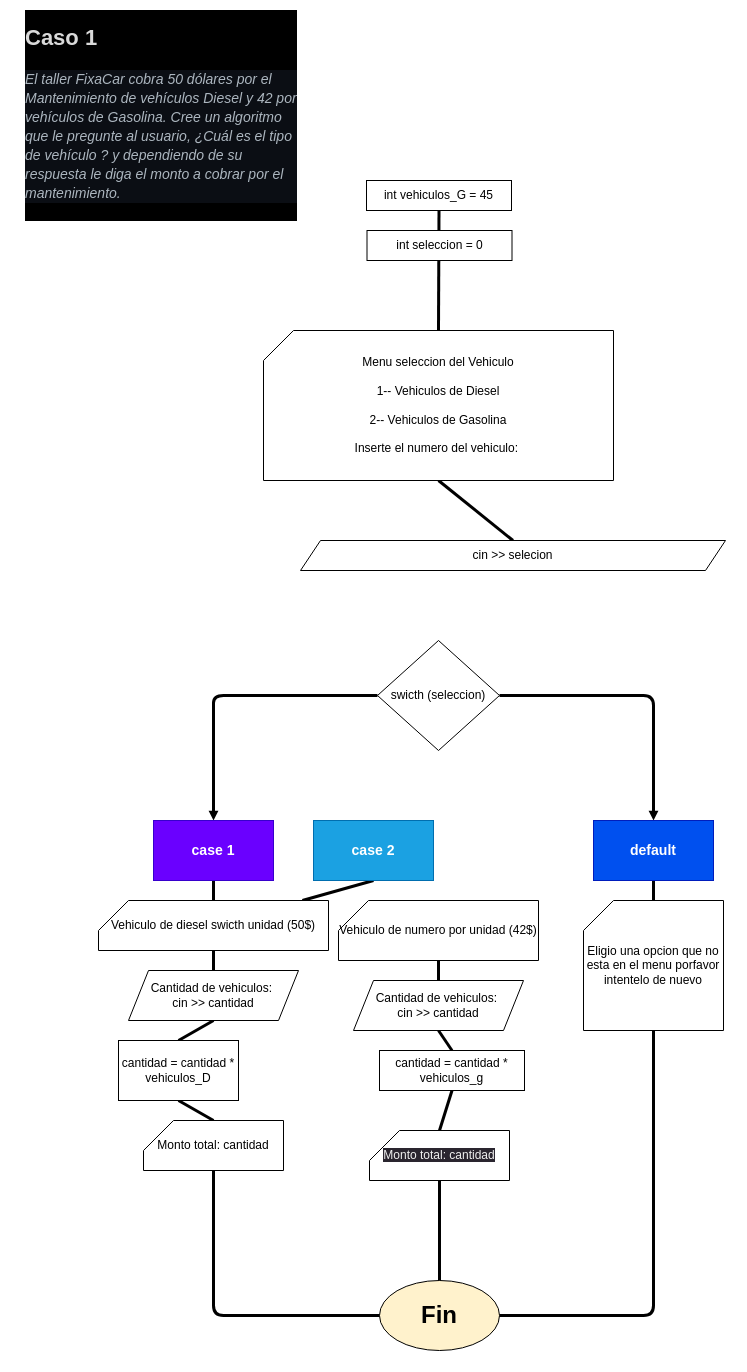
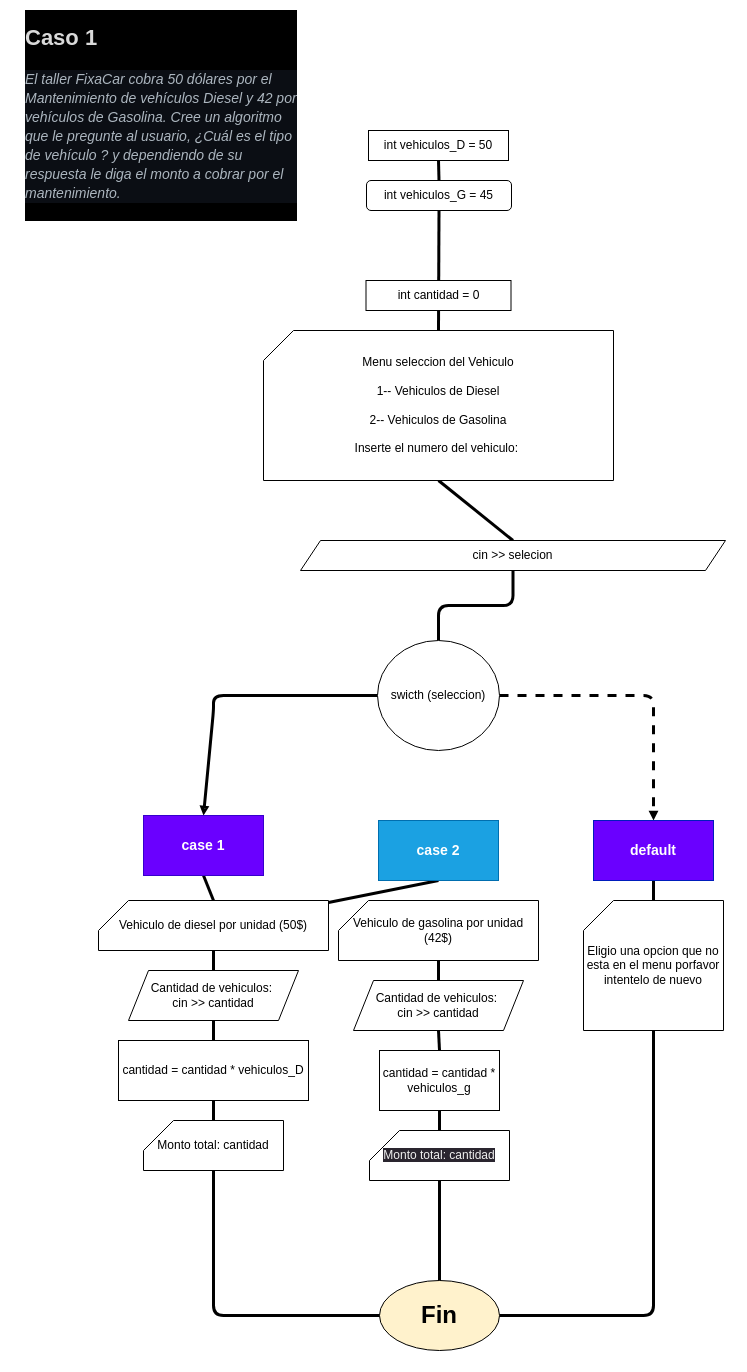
+ <mxCell id="4" value="int vehiculos_D = 50" style="rounded=0;whiteSpace=wrap;html=1;" parent="1" vertex="1"><mxGeometry x="368" y="130" width="140" height="30" as="geometry" /></mxCell>
+ <mxCell id="3" style="edgeStyle=none;html=1;exitX=0.5;exitY=1;exitDx=0;exitDy=0;entryX=0.5;entryY=0;entryDx=0;entryDy=0;strokeWidth=3;endArrow=none;endFill=0;" parent="1" source="4" target="6" edge="1"><mxGeometry relative="1" as="geometry" /></mxCell>
- <mxCell id="6" value="int vehiculos_G = 45" style="rounded=0;whiteSpace=wrap;html=1;" parent="1" vertex="1"><mxGeometry x="366" y="180" width="145" height="30" as="geometry" /></mxCell>
+ <mxCell id="6" value="int vehiculos_G = 45" style="whiteSpace=wrap;html=1;rounded=1;" parent="1" vertex="1"><mxGeometry x="366" y="180" width="145" height="30" as="geometry" /></mxCell>
- <mxCell id="38" value="int seleccion = 0" style="rounded=0;whiteSpace=wrap;html=1;" parent="1" vertex="1"><mxGeometry x="366.5" y="230" width="145" height="30" as="geometry" /></mxCell>
+ <mxCell id="39" value="int cantidad = 0" style="rounded=0;whiteSpace=wrap;html=1;" parent="1" vertex="1"><mxGeometry x="365.5" y="280" width="145" height="30" as="geometry" /></mxCell>
+ <mxCell id="9" style="edgeStyle=orthogonalEdgeStyle;html=1;exitX=0.5;exitY=1;exitDx=0;exitDy=0;entryX=0.5;entryY=0;entryDx=0;entryDy=0;startArrow=none;startFill=0;endArrow=none;endFill=0;strokeWidth=3;" parent="1" source="10" target="13" edge="1"><mxGeometry relative="1" as="geometry" /></mxCell>
- <mxCell id="13" value="swicth (seleccion)" style="rhombus;whiteSpace=wrap;html=1;" parent="1" vertex="1"><mxGeometry x="377" y="640" width="122" height="110" as="geometry" /></mxCell>
+ <mxCell id="13" value="swicth (seleccion)" style="ellipse;whiteSpace=wrap;html=1;" parent="1" vertex="1"><mxGeometry x="377" y="640" width="122" height="110" as="geometry" /></mxCell>
- <mxCell id="11" style="edgeStyle=none;html=1;exitX=1;exitY=0.5;exitDx=0;exitDy=0;entryX=0.5;entryY=0;entryDx=0;entryDy=0;strokeWidth=3;endSize=2;endArrow=block;endFill=0;" parent="1" source="13" target="19" edge="1"><mxGeometry relative="1" as="geometry"><mxPoint x="653" y="750" as="targetPoint" /><Array as="points"><mxPoint x="653" y="695" /></Array></mxGeometry></mxCell>
+ <mxCell id="11" style="edgeStyle=none;html=1;exitX=1;exitY=0.5;exitDx=0;exitDy=0;entryX=0.5;entryY=0;entryDx=0;entryDy=0;strokeWidth=3;endSize=2;endArrow=block;endFill=0;dashed=1;" parent="1" source="13" target="19" edge="1"><mxGeometry relative="1" as="geometry"><mxPoint x="653" y="750" as="targetPoint" /><Array as="points"><mxPoint x="653" y="695" /></Array></mxGeometry></mxCell>
- <mxCell id="15" value="&lt;h3&gt;case 1&lt;/h3&gt;" style="rounded=0;whiteSpace=wrap;html=1;fontFamily=Helvetica;fillColor=#6a00ff;strokeColor=#3700CC;fontColor=#ffffff;" parent="1" vertex="1"><mxGeometry x="153" y="820" width="120" height="60" as="geometry" /></mxCell>
+ <mxCell id="15" value="&lt;h3&gt;case 1&lt;/h3&gt;" style="rounded=0;whiteSpace=wrap;html=1;fontFamily=Helvetica;fillColor=#6a00ff;strokeColor=#3700CC;fontColor=#ffffff;" parent="1" vertex="1"><mxGeometry x="143" y="815" width="120" height="60" as="geometry" /></mxCell>
- <mxCell id="17" value="&lt;h3&gt;case 2&lt;/h3&gt;" style="rounded=0;whiteSpace=wrap;html=1;fillColor=#1ba1e2;fontColor=#ffffff;strokeColor=#006EAF;" parent="1" vertex="1"><mxGeometry x="313" y="820" width="120" height="60" as="geometry" /></mxCell>
+ <mxCell id="17" value="&lt;h3&gt;case 2&lt;/h3&gt;" style="rounded=0;whiteSpace=wrap;html=1;fillColor=#1ba1e2;fontColor=#ffffff;strokeColor=#006EAF;" parent="1" vertex="1"><mxGeometry x="378" y="820" width="120" height="60" as="geometry" /></mxCell>
- <mxCell id="19" value="&lt;h3&gt;default&lt;/h3&gt;" style="rounded=0;whiteSpace=wrap;html=1;fillColor=#0050ef;fontColor=#ffffff;strokeColor=#001DBC;" parent="1" vertex="1"><mxGeometry x="593" y="820" width="120" height="60" as="geometry" /></mxCell>
+ <mxCell id="19" value="&lt;h3&gt;default&lt;/h3&gt;" style="rounded=0;whiteSpace=wrap;html=1;fillColor=#6a00ff;fontColor=#ffffff;strokeColor=#001DBC;" parent="1" vertex="1"><mxGeometry x="593" y="820" width="120" height="60" as="geometry" /></mxCell>
- <mxCell id="21" value="Vehiculo de diesel swicth unidad (50$)" style="shape=card;whiteSpace=wrap;html=1;" parent="1" vertex="1"><mxGeometry x="98" y="900" width="230" height="50" as="geometry" /></mxCell>
+ <mxCell id="21" value="Vehiculo de diesel por unidad (50$)" style="shape=card;whiteSpace=wrap;html=1;" parent="1" vertex="1"><mxGeometry x="98" y="900" width="230" height="50" as="geometry" /></mxCell>
- <mxCell id="23" value="Vehiculo de numero por unidad (42$)" style="shape=card;whiteSpace=wrap;html=1;" parent="1" vertex="1"><mxGeometry x="338" y="900" width="200" height="60" as="geometry" /></mxCell>
+ <mxCell id="23" value="Vehiculo de gasolina por unidad (42$)" style="shape=card;whiteSpace=wrap;html=1;" parent="1" vertex="1"><mxGeometry x="338" y="900" width="200" height="60" as="geometry" /></mxCell>
- <mxCell id="31" value="cantidad = cantidad * vehiculos_D" style="rounded=0;whiteSpace=wrap;html=1;" parent="1" vertex="1"><mxGeometry x="118" y="1040" width="120" height="60" as="geometry" /></mxCell>
+ <mxCell id="31" value="cantidad = cantidad * vehiculos_D" style="rounded=0;whiteSpace=wrap;html=1;" parent="1" vertex="1"><mxGeometry x="118" y="1040" width="190" height="60" as="geometry" /></mxCell>
- <mxCell id="33" value="cantidad = cantidad * vehiculos_g" style="rounded=0;whiteSpace=wrap;html=1;" parent="1" vertex="1"><mxGeometry x="379" y="1050" width="145" height="40" as="geometry" /></mxCell>
+ <mxCell id="33" value="cantidad = cantidad * vehiculos_g" style="rounded=0;whiteSpace=wrap;html=1;" parent="1" vertex="1"><mxGeometry x="379" y="1050" width="120" height="60" as="geometry" /></mxCell>
